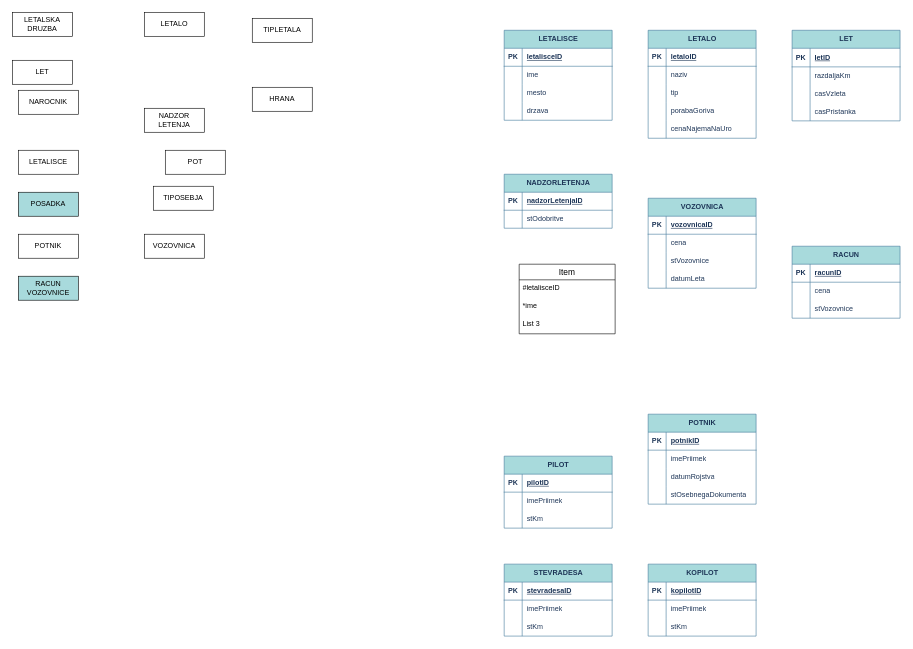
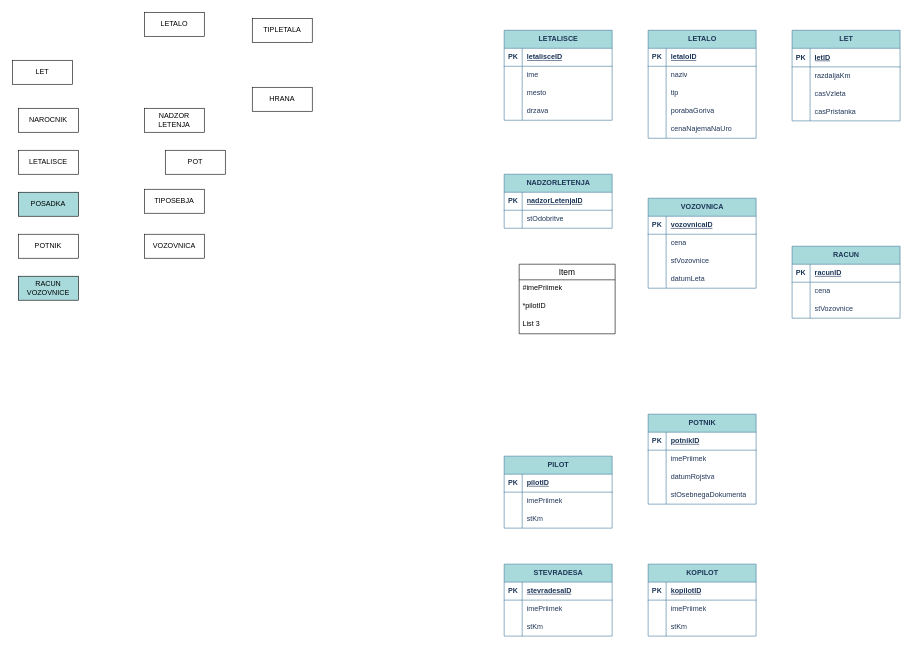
- <mxCell id="121" value="LETALSKA DRUZBA" style="whiteSpace=wrap;html=1;align=center;" vertex="1" parent="1"><mxGeometry x="20" y="20" width="100" height="40" as="geometry" /></mxCell>
- <mxCell id="124" value="NAROCNIK" style="whiteSpace=wrap;html=1;align=center;" vertex="1" parent="1"><mxGeometry x="30" y="150" width="100" height="40" as="geometry" /></mxCell>
+ <mxCell id="124" value="NAROCNIK" style="whiteSpace=wrap;html=1;align=center;" vertex="1" parent="1"><mxGeometry x="30" y="180" width="100" height="40" as="geometry" /></mxCell>
- <mxCell id="129" value="TIPOSEBJA" style="whiteSpace=wrap;html=1;align=center;" vertex="1" parent="1"><mxGeometry x="255" y="310" width="100" height="40" as="geometry" /></mxCell>
+ <mxCell id="129" value="TIPOSEBJA" style="whiteSpace=wrap;html=1;align=center;" vertex="1" parent="1"><mxGeometry x="240" y="315" width="100" height="40" as="geometry" /></mxCell>
- <mxCell id="118" value="#letalisceID" style="text;strokeColor=none;fillColor=none;spacingLeft=4;spacingRight=4;overflow=hidden;rotatable=0;points=[[0,0.5],[1,0.5]];portConstraint=eastwest;fontSize=12;whiteSpace=wrap;html=1;" vertex="1" parent="117"><mxGeometry y="26" width="160" height="30" as="geometry" /></mxCell>
+ <mxCell id="118" value="#imePriimek" style="text;strokeColor=none;fillColor=none;spacingLeft=4;spacingRight=4;overflow=hidden;rotatable=0;points=[[0,0.5],[1,0.5]];portConstraint=eastwest;fontSize=12;whiteSpace=wrap;html=1;" vertex="1" parent="117"><mxGeometry y="26" width="160" height="30" as="geometry" /></mxCell>
- <mxCell id="119" value="*ime" style="text;strokeColor=none;fillColor=none;spacingLeft=4;spacingRight=4;overflow=hidden;rotatable=0;points=[[0,0.5],[1,0.5]];portConstraint=eastwest;fontSize=12;whiteSpace=wrap;html=1;" vertex="1" parent="117"><mxGeometry y="56" width="160" height="30" as="geometry" /></mxCell>
+ <mxCell id="119" value="*pilotID" style="text;strokeColor=none;fillColor=none;spacingLeft=4;spacingRight=4;overflow=hidden;rotatable=0;points=[[0,0.5],[1,0.5]];portConstraint=eastwest;fontSize=12;whiteSpace=wrap;html=1;" vertex="1" parent="117"><mxGeometry y="56" width="160" height="30" as="geometry" /></mxCell>
